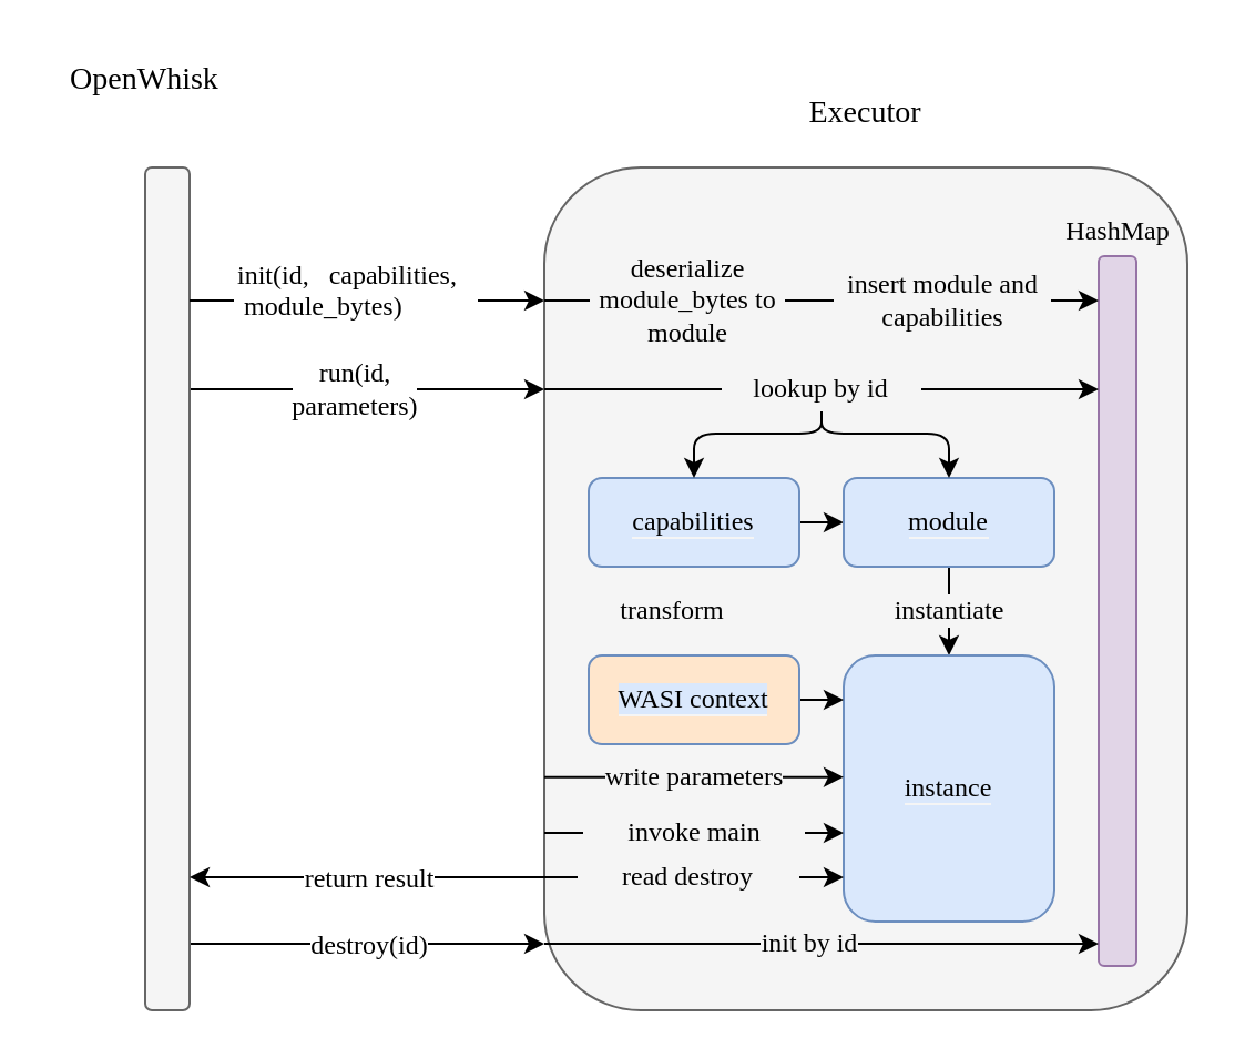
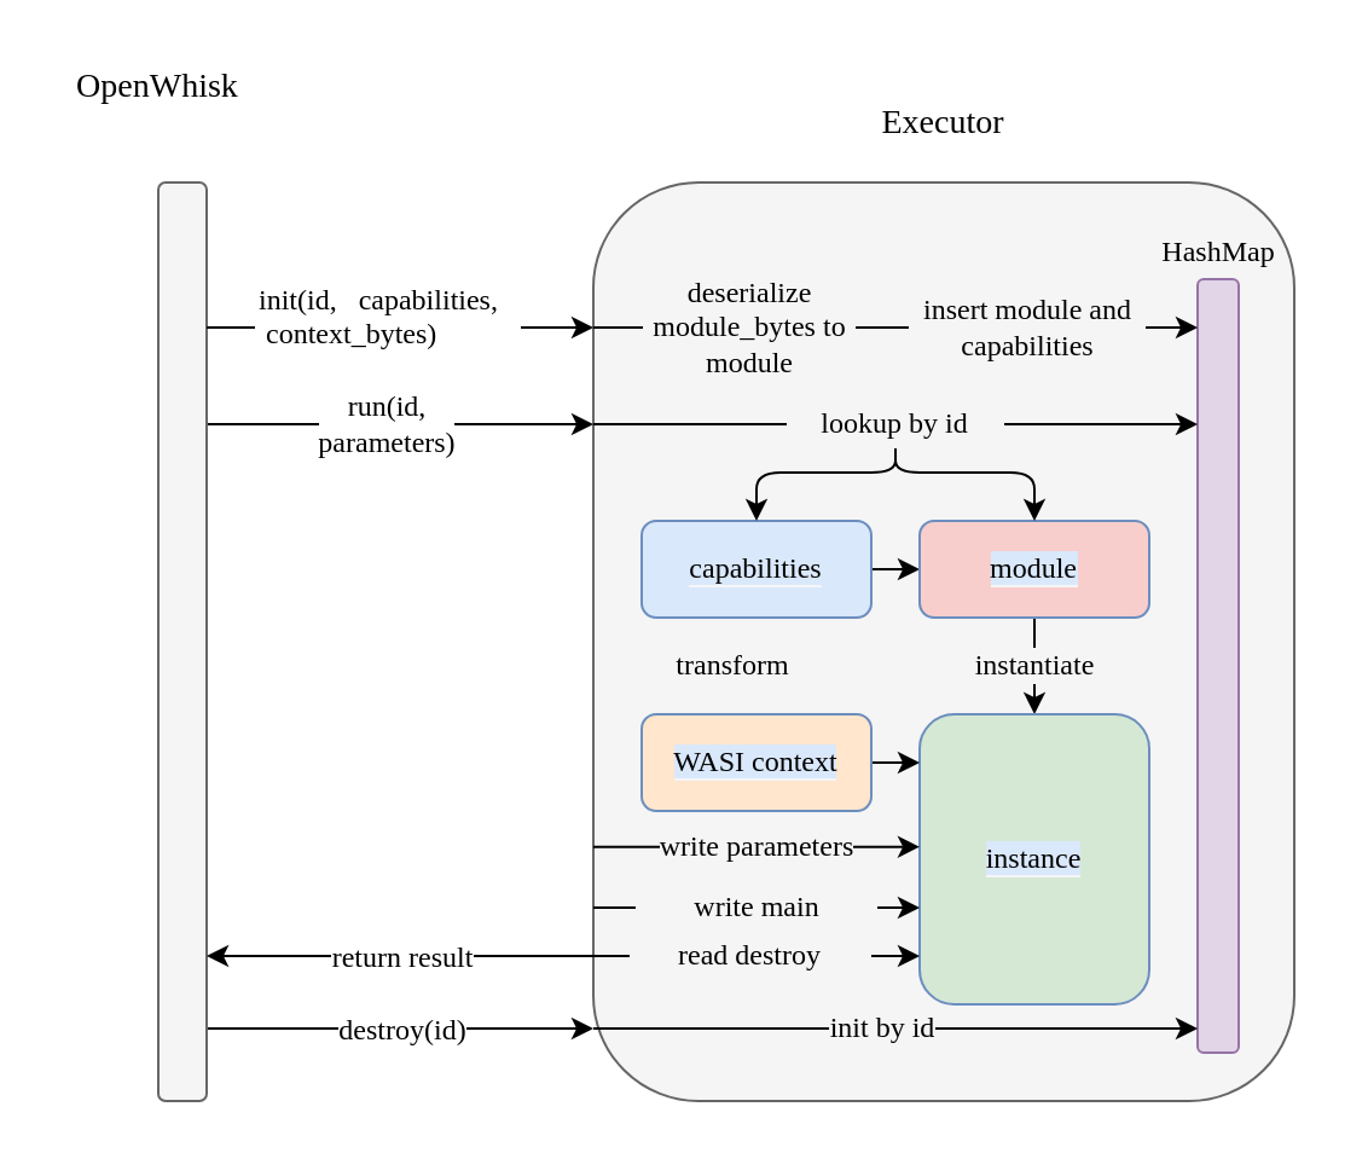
- <mxCell id="39" value="&lt;span style=&quot;color: rgb(0 , 0 , 0) ; font-family: &amp;#34;jetbrains mono&amp;#34; ; font-size: 12px ; font-style: normal ; font-weight: 400 ; letter-spacing: normal ; text-align: center ; text-indent: 0px ; text-transform: none ; word-spacing: 0px ; background-color: rgb(255 , 255 , 255) ; display: inline ; float: none&quot;&gt;init(id,&amp;nbsp; &amp;nbsp;capabilities,&amp;nbsp; &amp;nbsp;module_bytes)&lt;/span&gt;" style="text;whiteSpace=wrap;html=1;fontSize=12;fontFamily=JetBrains Mono;" parent="1" vertex="1"><mxGeometry x="105" y="110" width="110" height="50" as="geometry" /></mxCell>
+ <mxCell id="39" value="&lt;span style=&quot;color: rgb(0 , 0 , 0) ; font-family: &amp;#34;jetbrains mono&amp;#34; ; font-size: 12px ; font-style: normal ; font-weight: 400 ; letter-spacing: normal ; text-align: center ; text-indent: 0px ; text-transform: none ; word-spacing: 0px ; background-color: rgb(255 , 255 , 255) ; display: inline ; float: none&quot;&gt;init(id,&amp;nbsp; &amp;nbsp;capabilities,&amp;nbsp; &amp;nbsp;context_bytes)&lt;/span&gt;" style="text;whiteSpace=wrap;html=1;fontSize=12;fontFamily=JetBrains Mono;" parent="1" vertex="1"><mxGeometry x="105" y="110" width="110" height="50" as="geometry" /></mxCell>
- <mxCell id="19" value="&lt;span style=&quot;background-color: rgb(218 , 232 , 252)&quot;&gt;module&lt;/span&gt;" style="rounded=1;whiteSpace=wrap;html=1;labelBackgroundColor=#F5F5F5;fontFamily=JetBrains Mono;strokeColor=#6c8ebf;fillColor=#DAE8FC;" parent="1" vertex="1"><mxGeometry x="380" y="215" width="95" height="40" as="geometry" /></mxCell>
+ <mxCell id="19" value="&lt;span style=&quot;background-color: rgb(218 , 232 , 252)&quot;&gt;module&lt;/span&gt;" style="rounded=1;whiteSpace=wrap;html=1;labelBackgroundColor=#F5F5F5;fontFamily=JetBrains Mono;strokeColor=#6c8ebf;fillColor=#f8cecc;" parent="1" vertex="1"><mxGeometry x="380" y="215" width="95" height="40" as="geometry" /></mxCell>
- <mxCell id="24" value="&lt;span style=&quot;background-color: rgb(218 , 232 , 252)&quot;&gt;instance&lt;/span&gt;" style="rounded=1;whiteSpace=wrap;html=1;labelBackgroundColor=#F5F5F5;fontFamily=JetBrains Mono;strokeColor=#6c8ebf;fillColor=#DAE8FC;" parent="1" vertex="1"><mxGeometry x="380" y="295" width="95" height="120" as="geometry" /></mxCell>
+ <mxCell id="24" value="&lt;span style=&quot;background-color: rgb(218 , 232 , 252)&quot;&gt;instance&lt;/span&gt;" style="rounded=1;whiteSpace=wrap;html=1;labelBackgroundColor=#F5F5F5;fontFamily=JetBrains Mono;strokeColor=#6c8ebf;fillColor=#d5e8d4;" parent="1" vertex="1"><mxGeometry x="380" y="295" width="95" height="120" as="geometry" /></mxCell>
- <mxCell id="32" value="invoke main" style="text;html=1;strokeColor=none;fillColor=none;align=center;verticalAlign=middle;whiteSpace=wrap;rounded=0;fontFamily=JetBrains Mono;labelBackgroundColor=#F5F5F5;" parent="1" vertex="1"><mxGeometry x="262.5" y="365" width="100" height="20" as="geometry" /></mxCell>
+ <mxCell id="32" value="write main" style="text;html=1;strokeColor=none;fillColor=none;align=center;verticalAlign=middle;whiteSpace=wrap;rounded=0;fontFamily=JetBrains Mono;labelBackgroundColor=#F5F5F5;" parent="1" vertex="1"><mxGeometry x="262.5" y="365" width="100" height="20" as="geometry" /></mxCell>
